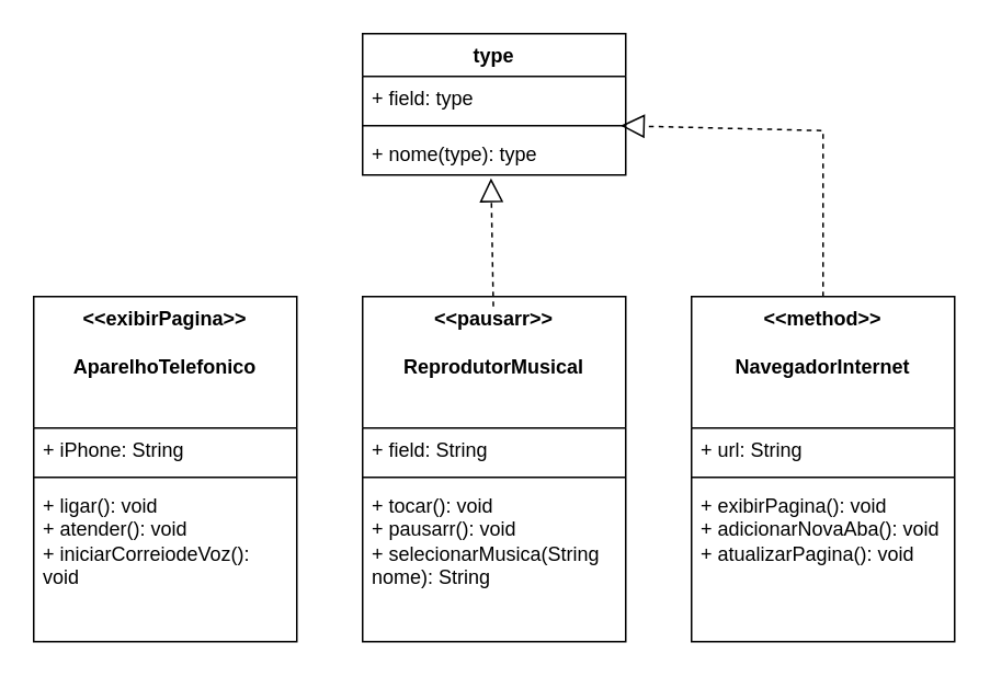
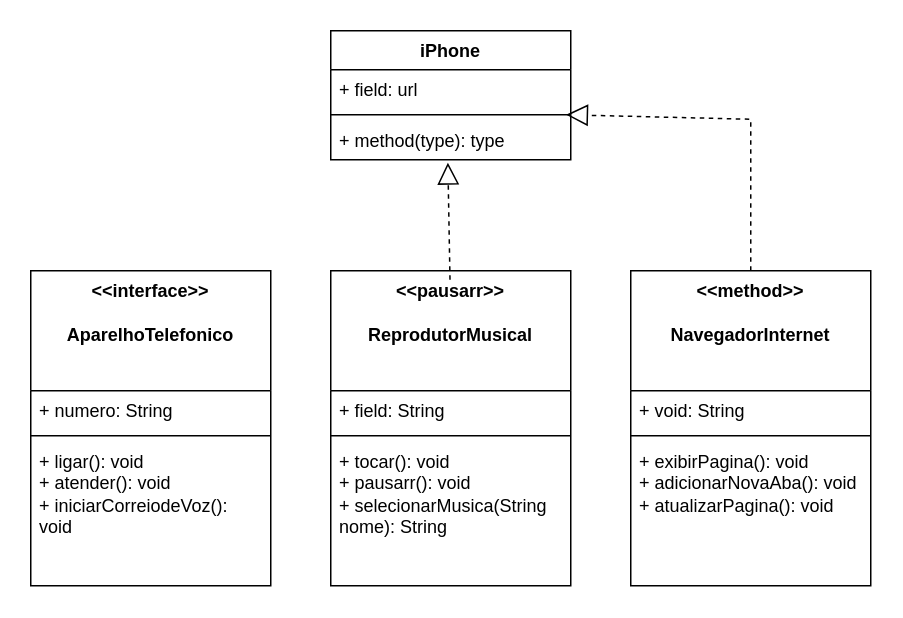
- <mxCell id="2" value="&lt;div&gt;type&lt;/div&gt;&lt;div&gt;&lt;br&gt;&lt;/div&gt;" style="swimlane;fontStyle=1;align=center;verticalAlign=top;childLayout=stackLayout;horizontal=1;startSize=26;horizontalStack=0;resizeParent=1;resizeParentMax=0;resizeLast=0;collapsible=1;marginBottom=0;whiteSpace=wrap;html=1;" vertex="1" parent="1"><mxGeometry x="220" y="20" width="160" height="86" as="geometry" /></mxCell>
+ <mxCell id="2" value="&lt;div&gt;iPhone&lt;/div&gt;&lt;div&gt;&lt;br&gt;&lt;/div&gt;" style="swimlane;fontStyle=1;align=center;verticalAlign=top;childLayout=stackLayout;horizontal=1;startSize=26;horizontalStack=0;resizeParent=1;resizeParentMax=0;resizeLast=0;collapsible=1;marginBottom=0;whiteSpace=wrap;html=1;" vertex="1" parent="1"><mxGeometry x="220" y="20" width="160" height="86" as="geometry" /></mxCell>
- <mxCell id="3" value="+ field: type" style="text;strokeColor=none;fillColor=none;align=left;verticalAlign=top;spacingLeft=4;spacingRight=4;overflow=hidden;rotatable=0;points=[[0,0.5],[1,0.5]];portConstraint=eastwest;whiteSpace=wrap;html=1;" vertex="1" parent="2"><mxGeometry y="26" width="160" height="26" as="geometry" /></mxCell>
+ <mxCell id="3" value="+ field: url" style="text;strokeColor=none;fillColor=none;align=left;verticalAlign=top;spacingLeft=4;spacingRight=4;overflow=hidden;rotatable=0;points=[[0,0.5],[1,0.5]];portConstraint=eastwest;whiteSpace=wrap;html=1;" vertex="1" parent="2"><mxGeometry y="26" width="160" height="26" as="geometry" /></mxCell>
- <mxCell id="5" value="+ nome(type): type" style="text;strokeColor=none;fillColor=none;align=left;verticalAlign=top;spacingLeft=4;spacingRight=4;overflow=hidden;rotatable=0;points=[[0,0.5],[1,0.5]];portConstraint=eastwest;whiteSpace=wrap;html=1;" vertex="1" parent="2"><mxGeometry y="60" width="160" height="26" as="geometry" /></mxCell>
+ <mxCell id="5" value="+ method(type): type" style="text;strokeColor=none;fillColor=none;align=left;verticalAlign=top;spacingLeft=4;spacingRight=4;overflow=hidden;rotatable=0;points=[[0,0.5],[1,0.5]];portConstraint=eastwest;whiteSpace=wrap;html=1;" vertex="1" parent="2"><mxGeometry y="60" width="160" height="26" as="geometry" /></mxCell>
- <mxCell id="6" value="&lt;div&gt;&amp;lt;&amp;lt;exibirPagina&amp;gt;&amp;gt;&lt;/div&gt;&lt;div&gt;&lt;br&gt;&lt;/div&gt;AparelhoTelefonico" style="swimlane;fontStyle=1;align=center;verticalAlign=top;childLayout=stackLayout;horizontal=1;startSize=80;horizontalStack=0;resizeParent=1;resizeParentMax=0;resizeLast=0;collapsible=1;marginBottom=0;whiteSpace=wrap;html=1;" vertex="1" parent="1"><mxGeometry x="20" y="180" width="160" height="210" as="geometry" /></mxCell>
+ <mxCell id="6" value="&lt;div&gt;&amp;lt;&amp;lt;interface&amp;gt;&amp;gt;&lt;/div&gt;&lt;div&gt;&lt;br&gt;&lt;/div&gt;AparelhoTelefonico" style="swimlane;fontStyle=1;align=center;verticalAlign=top;childLayout=stackLayout;horizontal=1;startSize=80;horizontalStack=0;resizeParent=1;resizeParentMax=0;resizeLast=0;collapsible=1;marginBottom=0;whiteSpace=wrap;html=1;" vertex="1" parent="1"><mxGeometry x="20" y="180" width="160" height="210" as="geometry" /></mxCell>
- <mxCell id="7" value="+ iPhone: String" style="text;strokeColor=none;fillColor=none;align=left;verticalAlign=top;spacingLeft=4;spacingRight=4;overflow=hidden;rotatable=0;points=[[0,0.5],[1,0.5]];portConstraint=eastwest;whiteSpace=wrap;html=1;" vertex="1" parent="6"><mxGeometry y="80" width="160" height="26" as="geometry" /></mxCell>
+ <mxCell id="7" value="+ numero: String" style="text;strokeColor=none;fillColor=none;align=left;verticalAlign=top;spacingLeft=4;spacingRight=4;overflow=hidden;rotatable=0;points=[[0,0.5],[1,0.5]];portConstraint=eastwest;whiteSpace=wrap;html=1;" vertex="1" parent="6"><mxGeometry y="80" width="160" height="26" as="geometry" /></mxCell>
- <mxCell id="15" value="+ url: String" style="text;strokeColor=none;fillColor=none;align=left;verticalAlign=top;spacingLeft=4;spacingRight=4;overflow=hidden;rotatable=0;points=[[0,0.5],[1,0.5]];portConstraint=eastwest;whiteSpace=wrap;html=1;" vertex="1" parent="14"><mxGeometry y="80" width="160" height="26" as="geometry" /></mxCell>
+ <mxCell id="15" value="+ void: String" style="text;strokeColor=none;fillColor=none;align=left;verticalAlign=top;spacingLeft=4;spacingRight=4;overflow=hidden;rotatable=0;points=[[0,0.5],[1,0.5]];portConstraint=eastwest;whiteSpace=wrap;html=1;" vertex="1" parent="14"><mxGeometry y="80" width="160" height="26" as="geometry" /></mxCell>
